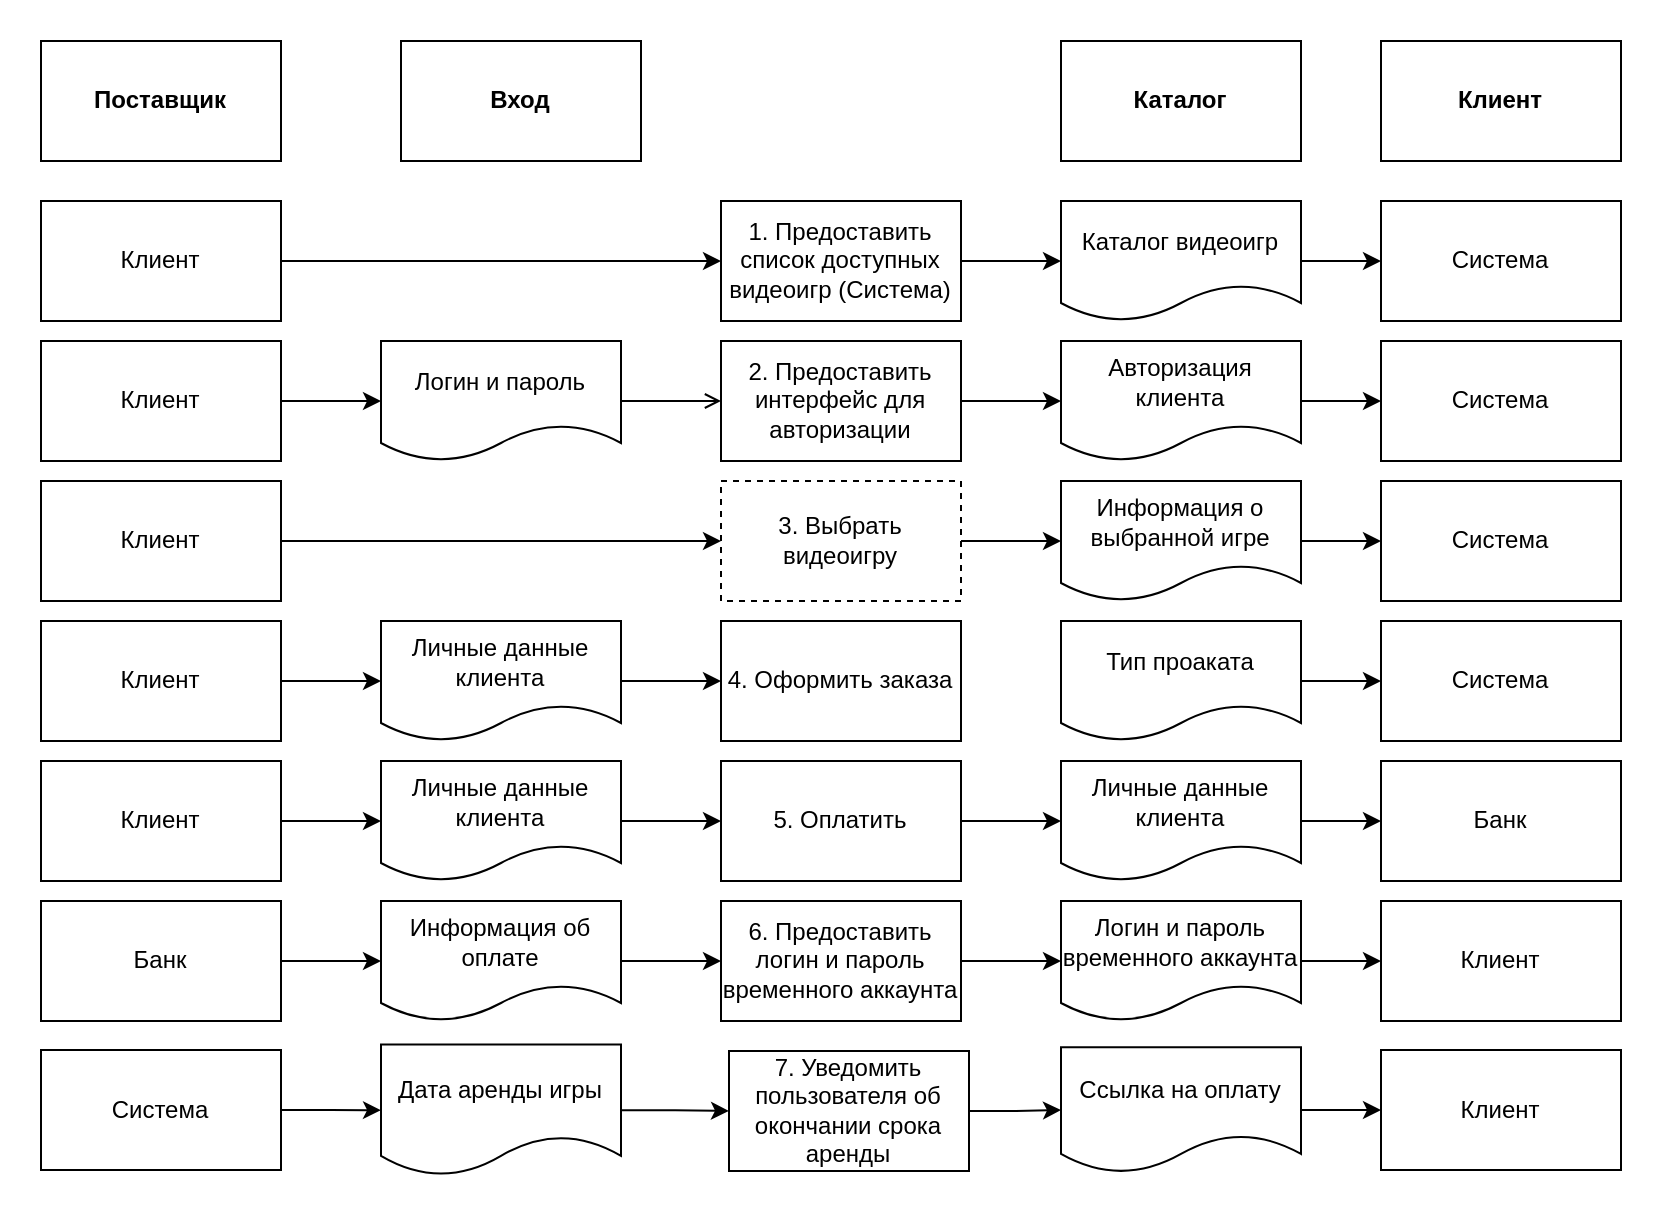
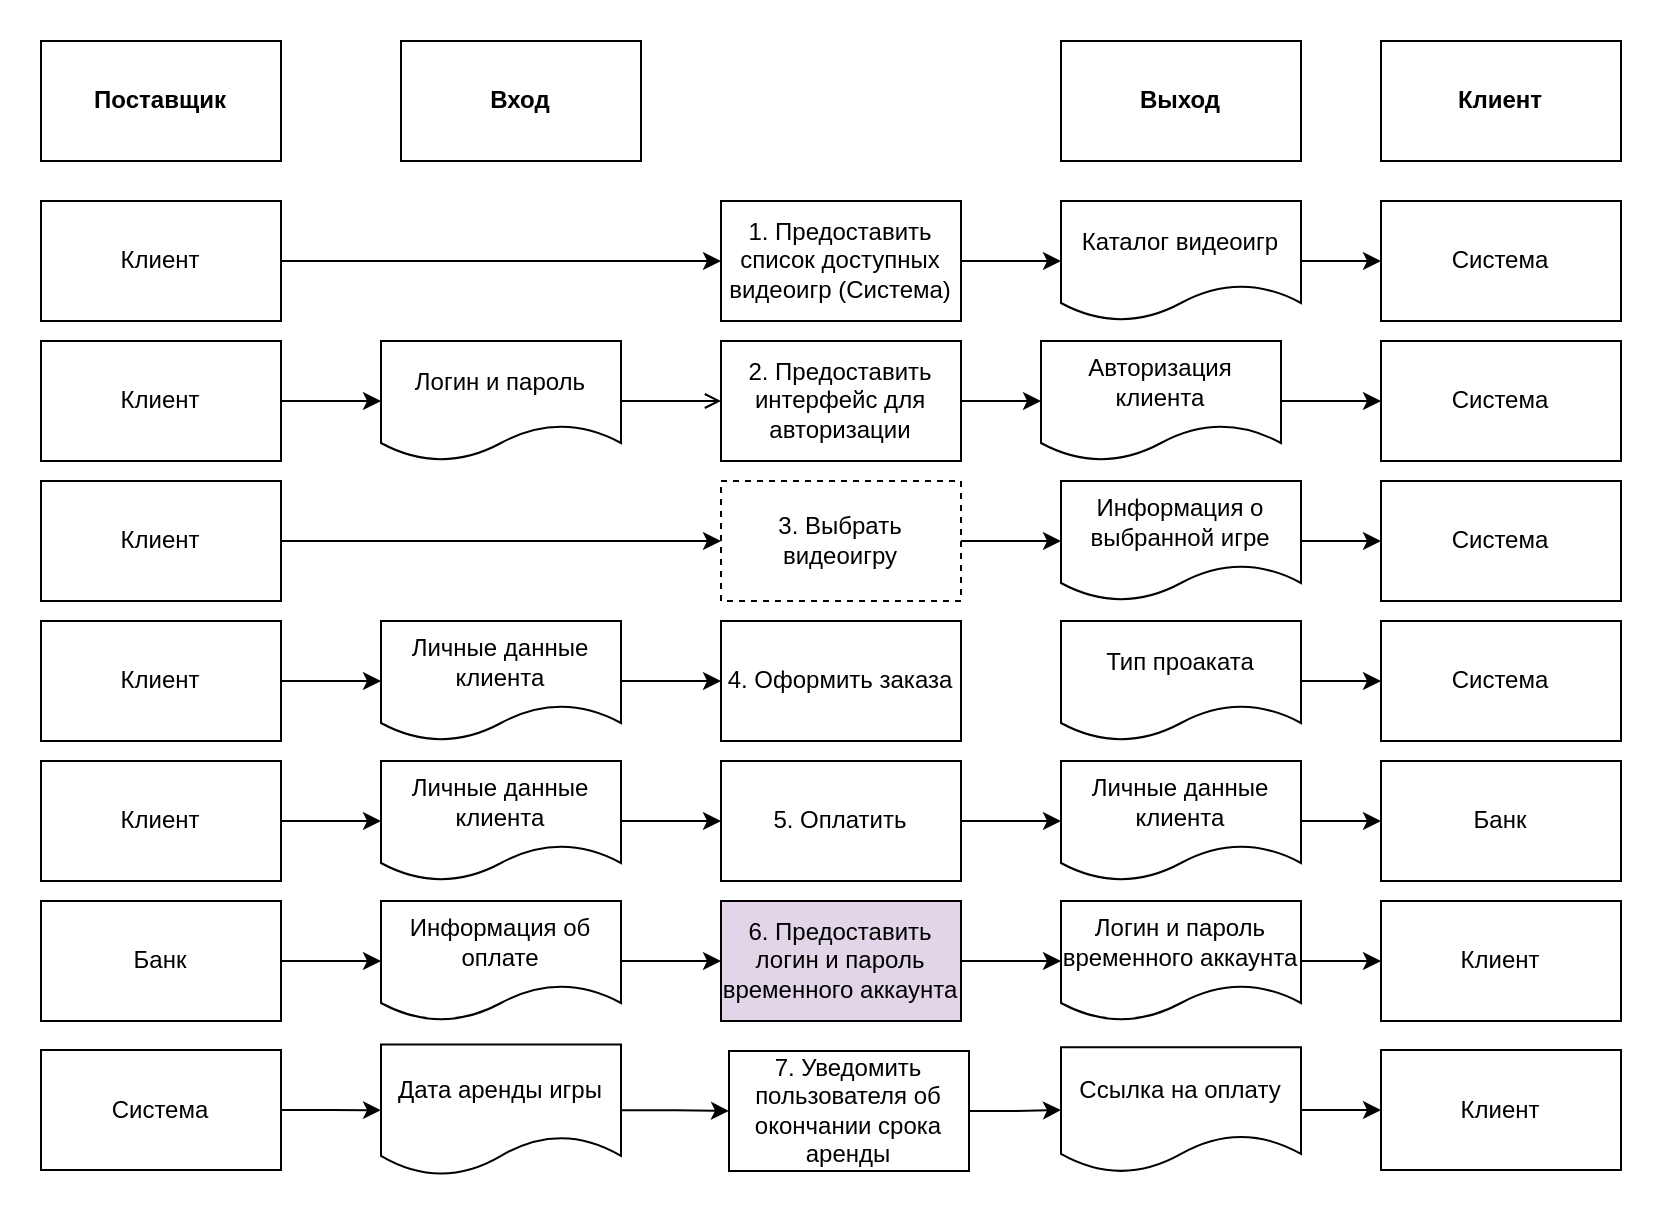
- <mxCell id="5" value="Каталог" style="rounded=0;whiteSpace=wrap;html=1;fontStyle=1" parent="1" vertex="1"><mxGeometry x="530" y="20" width="120" height="60" as="geometry" /></mxCell>
+ <mxCell id="5" value="Выход" style="rounded=0;whiteSpace=wrap;html=1;fontStyle=1" parent="1" vertex="1"><mxGeometry x="530" y="20" width="120" height="60" as="geometry" /></mxCell>
- <mxCell id="53" value="Авторизация клиента" style="shape=document;whiteSpace=wrap;html=1;boundedLbl=1;" vertex="1" parent="1"><mxGeometry x="530" y="170" width="120" height="60" as="geometry" /></mxCell>
+ <mxCell id="53" value="Авторизация клиента" style="shape=document;whiteSpace=wrap;html=1;boundedLbl=1;" vertex="1" parent="1"><mxGeometry x="520" y="170" width="120" height="60" as="geometry" /></mxCell>
- <mxCell id="42" value="6. Предоставить логин и пароль временного аккаунта" style="whiteSpace=wrap;html=1;rounded=0;" parent="1" vertex="1"><mxGeometry x="360" y="450" width="120" height="60" as="geometry" /></mxCell>
+ <mxCell id="42" value="6. Предоставить логин и пароль временного аккаунта" style="whiteSpace=wrap;html=1;rounded=0;fillColor=#e1d5e7;" parent="1" vertex="1"><mxGeometry x="360" y="450" width="120" height="60" as="geometry" /></mxCell>
